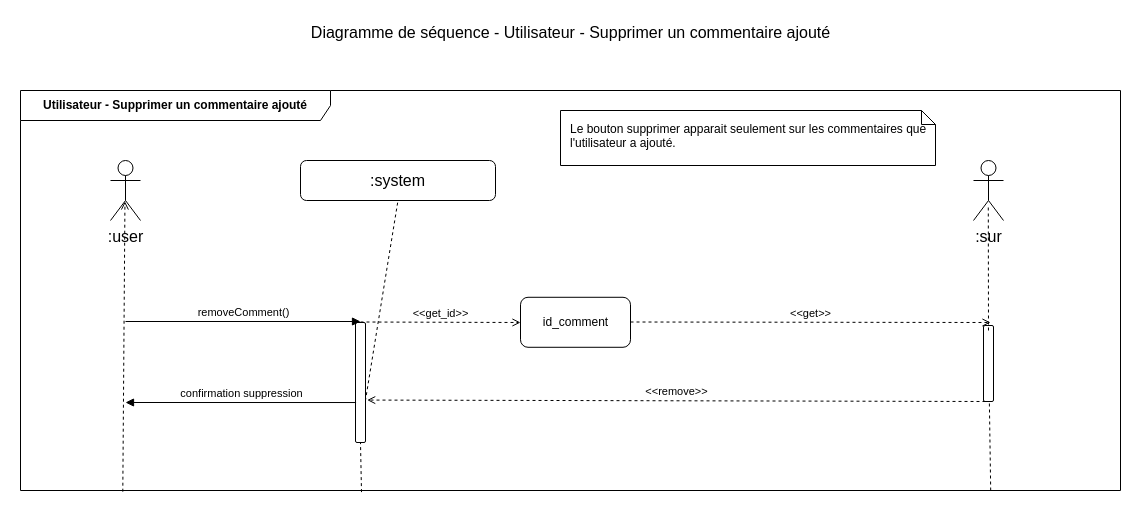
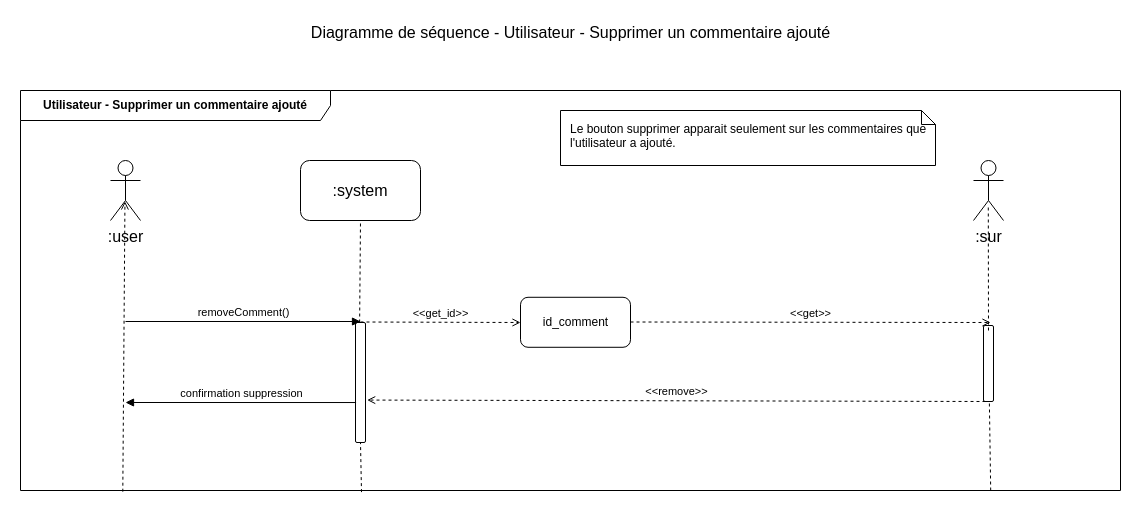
- <mxCell id="5" value=":system" style="rounded=1;whiteSpace=wrap;html=1;shadow=0;labelBackgroundColor=#ffffff;strokeColor=#000000;gradientColor=none;fontSize=16;align=center;" vertex="1" parent="1"><mxGeometry x="300" y="160" width="195" height="40" as="geometry" /></mxCell>
+ <mxCell id="5" value=":system" style="rounded=1;whiteSpace=wrap;html=1;shadow=0;labelBackgroundColor=#ffffff;strokeColor=#000000;gradientColor=none;fontSize=16;align=center;" vertex="1" parent="1"><mxGeometry x="300" y="160" width="120" height="60" as="geometry" /></mxCell>
